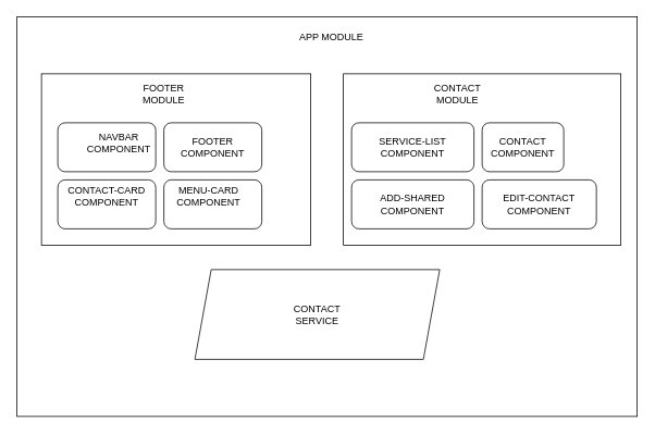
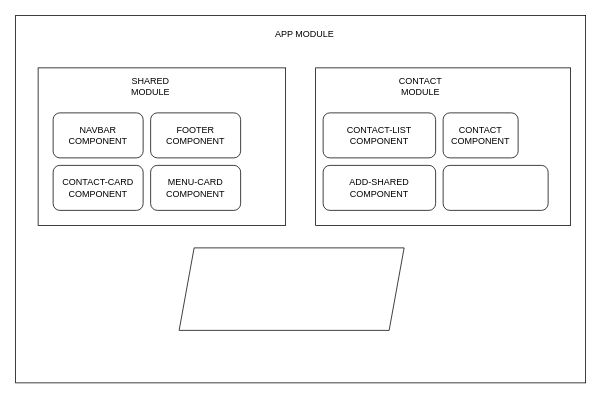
- <mxCell id="5" value="FOOTER MODULE" style="text;html=1;strokeColor=none;fillColor=none;align=center;verticalAlign=middle;whiteSpace=wrap;rounded=0;" vertex="1" parent="1"><mxGeometry x="160" y="100" width="80" height="30" as="geometry" /></mxCell>
+ <mxCell id="5" value="SHARED MODULE" style="text;html=1;strokeColor=none;fillColor=none;align=center;verticalAlign=middle;whiteSpace=wrap;rounded=0;" vertex="1" parent="1"><mxGeometry x="160" y="100" width="80" height="30" as="geometry" /></mxCell>
- <mxCell id="7" value="NAVBAR COMPONENT" style="text;html=1;strokeColor=none;fillColor=none;align=center;verticalAlign=middle;whiteSpace=wrap;rounded=0;" vertex="1" parent="1"><mxGeometry x="105" y="160" width="80" height="30" as="geometry" /></mxCell>
+ <mxCell id="7" value="NAVBAR COMPONENT" style="text;html=1;strokeColor=none;fillColor=none;align=center;verticalAlign=middle;whiteSpace=wrap;rounded=0;" vertex="1" parent="1"><mxGeometry x="90" y="165" width="80" height="30" as="geometry" /></mxCell>
- <mxCell id="15" value="SERVICE-LIST COMPONENT" style="text;html=1;strokeColor=none;fillColor=none;align=center;verticalAlign=middle;whiteSpace=wrap;rounded=0;" vertex="1" parent="1"><mxGeometry x="455" y="165" width="100" height="30" as="geometry" /></mxCell>
+ <mxCell id="15" value="CONTACT-LIST COMPONENT" style="text;html=1;strokeColor=none;fillColor=none;align=center;verticalAlign=middle;whiteSpace=wrap;rounded=0;" vertex="1" parent="1"><mxGeometry x="455" y="165" width="100" height="30" as="geometry" /></mxCell>
- <mxCell id="11" value="CONTACT-CARD COMPONENT" style="text;html=1;strokeColor=none;fillColor=none;align=center;verticalAlign=middle;whiteSpace=wrap;rounded=0;" vertex="1" parent="1"><mxGeometry x="80" y="225" width="100" height="30" as="geometry" /></mxCell>
+ <mxCell id="11" value="CONTACT-CARD COMPONENT" style="text;html=1;strokeColor=none;fillColor=none;align=center;verticalAlign=middle;whiteSpace=wrap;rounded=0;" vertex="1" parent="1"><mxGeometry x="80" y="235" width="100" height="30" as="geometry" /></mxCell>
- <mxCell id="25" value="MENU-CARD COMPONENT" style="text;html=1;strokeColor=none;fillColor=none;align=center;verticalAlign=middle;whiteSpace=wrap;rounded=0;" vertex="1" parent="1"><mxGeometry x="205" y="225" width="100" height="30" as="geometry" /></mxCell>
+ <mxCell id="25" value="MENU-CARD COMPONENT" style="text;html=1;strokeColor=none;fillColor=none;align=center;verticalAlign=middle;whiteSpace=wrap;rounded=0;" vertex="1" parent="1"><mxGeometry x="210" y="235" width="100" height="30" as="geometry" /></mxCell>
- <mxCell id="21" value="EDIT-CONTACT COMPONENT" style="text;html=1;strokeColor=none;fillColor=none;align=center;verticalAlign=middle;whiteSpace=wrap;rounded=0;" vertex="1" parent="1"><mxGeometry x="610" y="235" width="100" height="30" as="geometry" /></mxCell>
- <mxCell id="23" value="CONTACT SERVICE" style="text;html=1;strokeColor=none;fillColor=none;align=center;verticalAlign=middle;whiteSpace=wrap;rounded=0;" vertex="1" parent="1"><mxGeometry x="358" y="370" width="60" height="30" as="geometry" /></mxCell>
